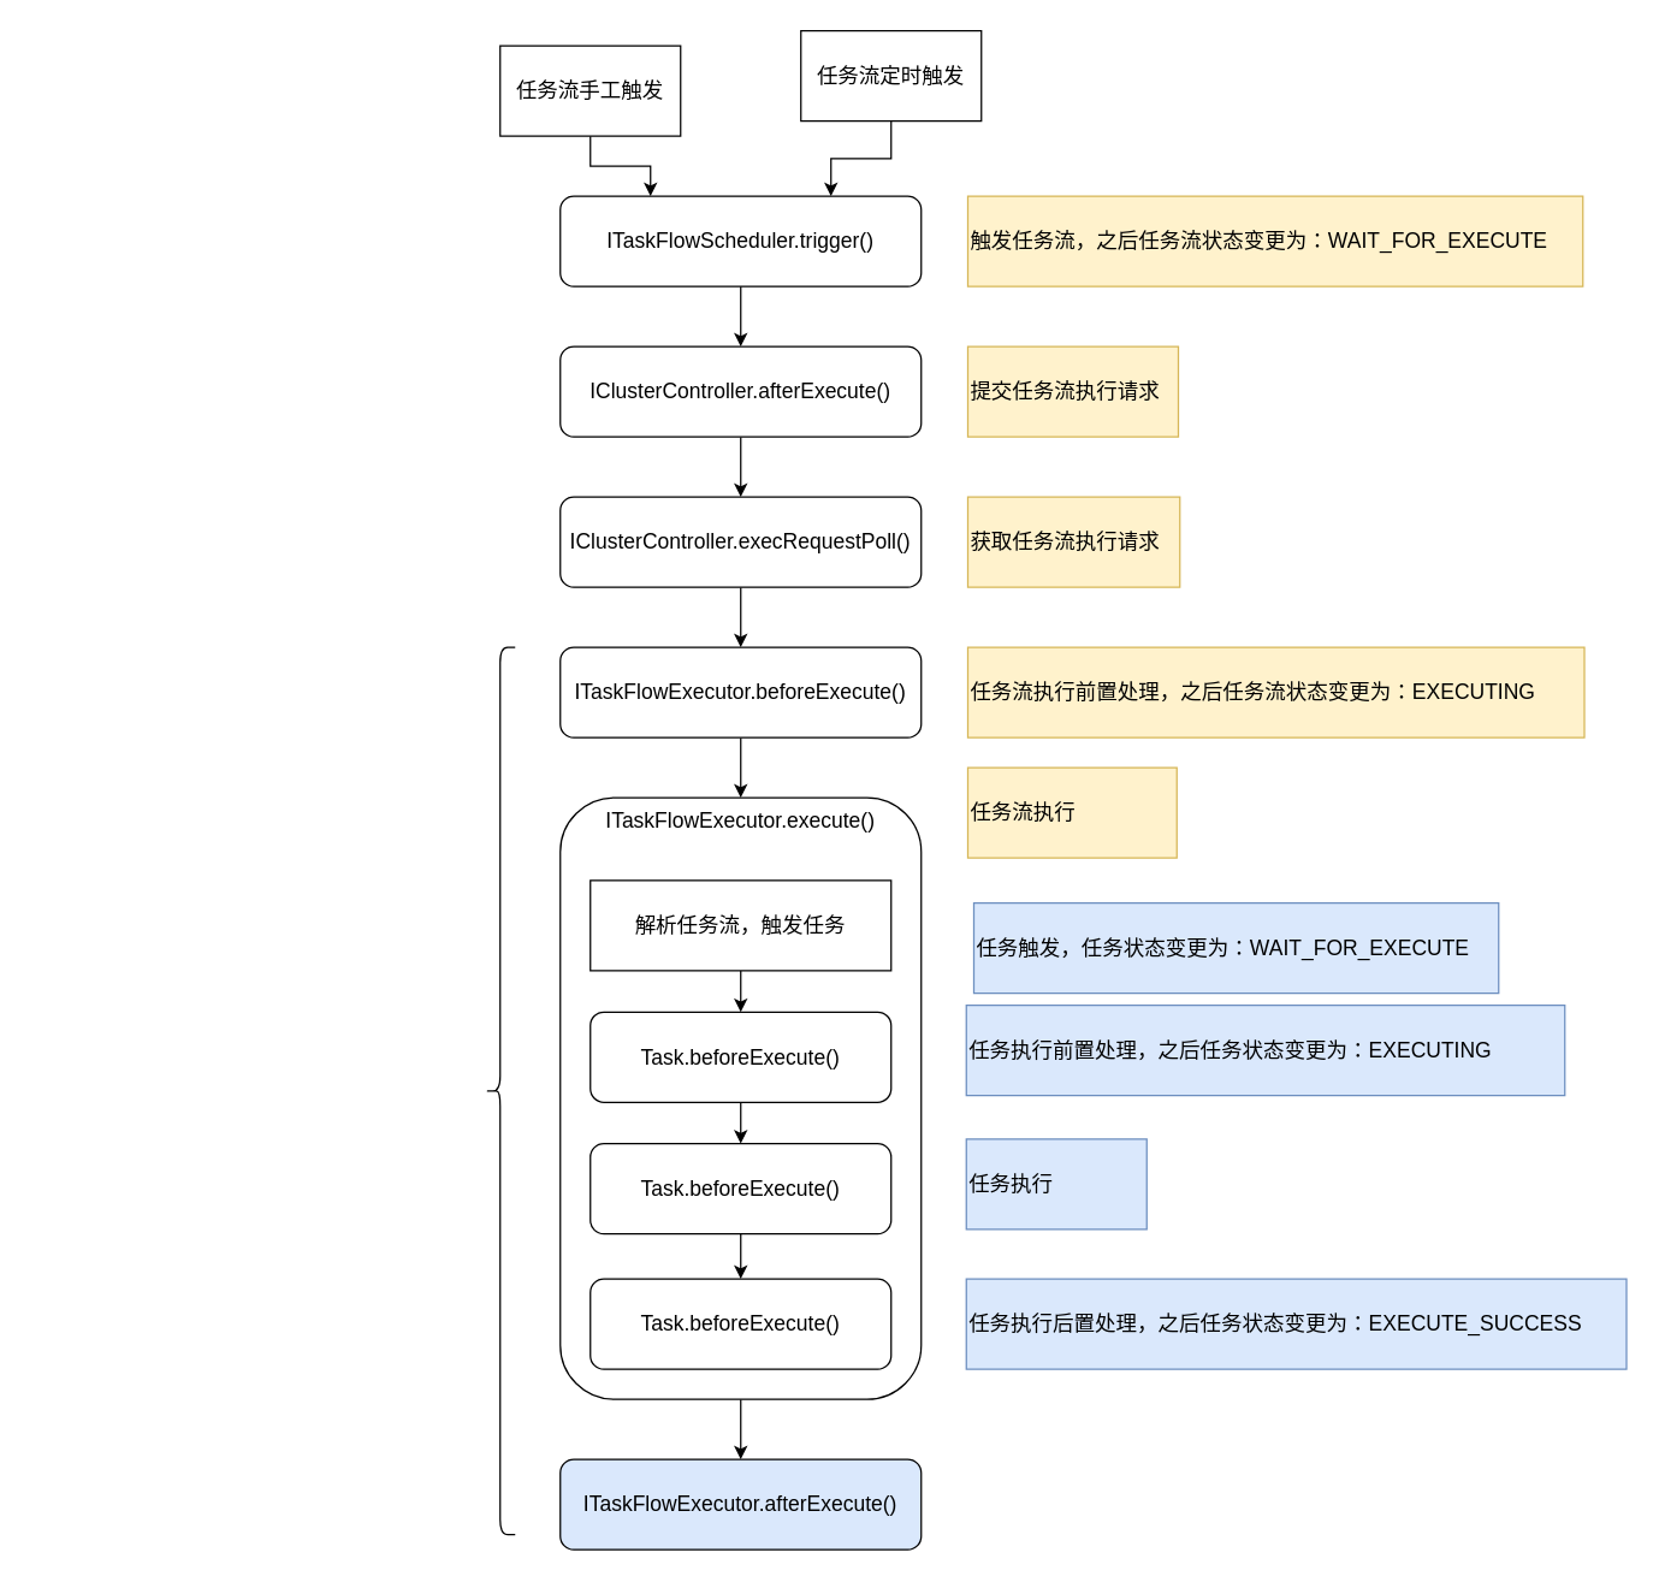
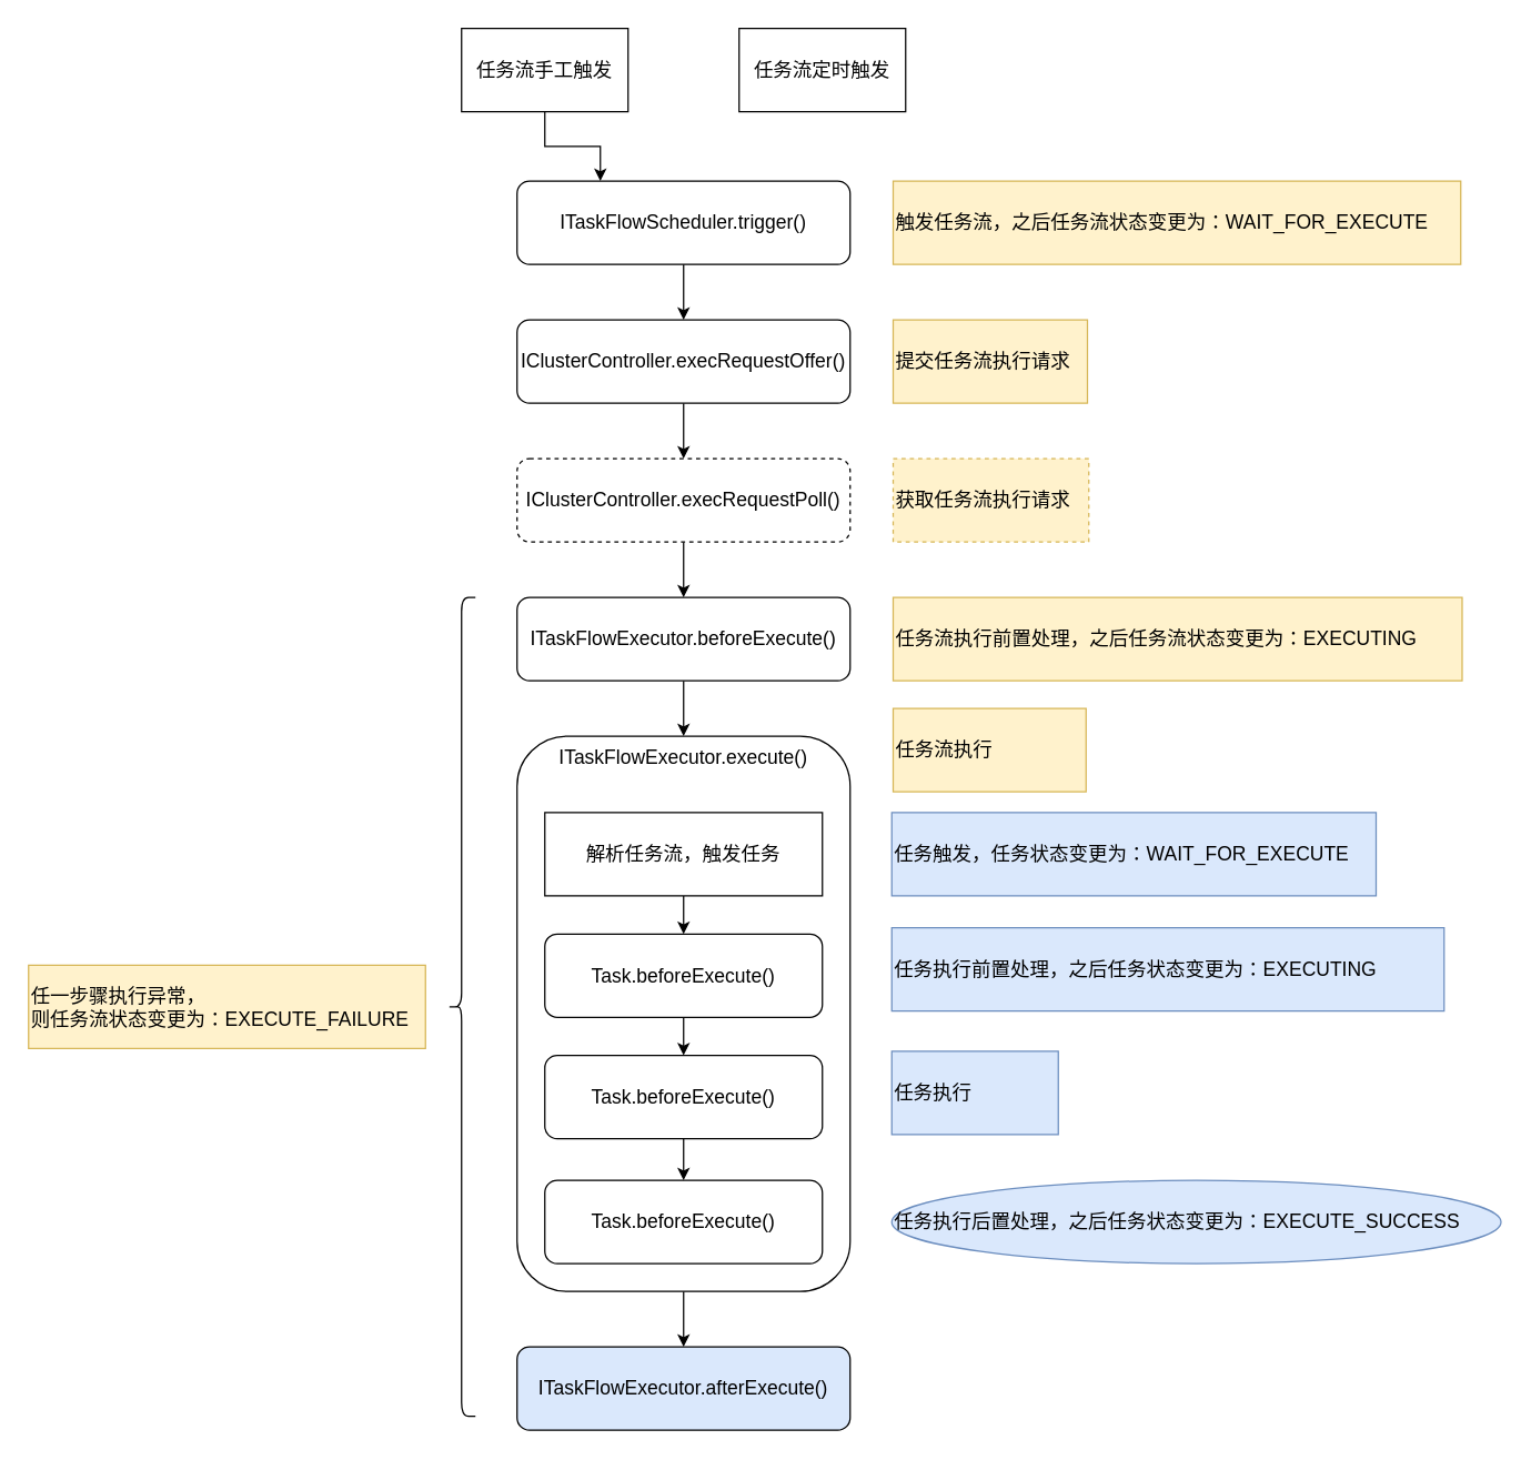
- <mxCell id="6" value="任务流手工触发" style="rounded=0;whiteSpace=wrap;html=1;fontSize=14;spacingRight=0;" parent="1" vertex="1"><mxGeometry x="332" y="30" width="120" height="60" as="geometry" /></mxCell>
+ <mxCell id="6" value="任务流手工触发" style="rounded=0;whiteSpace=wrap;html=1;fontSize=14;spacingRight=0;" parent="1" vertex="1"><mxGeometry x="332" y="20" width="120" height="60" as="geometry" /></mxCell>
- <mxCell id="3" style="edgeStyle=orthogonalEdgeStyle;rounded=0;orthogonalLoop=1;jettySize=auto;html=1;exitX=0.5;exitY=1;exitDx=0;exitDy=0;entryX=0.75;entryY=0;entryDx=0;entryDy=0;fontSize=14;spacingRight=0;" parent="1" source="4" target="2" edge="1"><mxGeometry relative="1" as="geometry" /></mxCell>
- <mxCell id="9" value="IClusterController.afterExecute()" style="rounded=1;whiteSpace=wrap;html=1;fontSize=14;spacingRight=0;" parent="1" vertex="1"><mxGeometry x="372" y="230" width="240" height="60" as="geometry" /></mxCell>
+ <mxCell id="9" value="IClusterController.execRequestOffer()" style="rounded=1;whiteSpace=wrap;html=1;fontSize=14;spacingRight=0;" parent="1" vertex="1"><mxGeometry x="372" y="230" width="240" height="60" as="geometry" /></mxCell>
- <mxCell id="11" value="IClusterController.execRequestPoll()" style="rounded=1;whiteSpace=wrap;html=1;fontSize=14;spacingRight=0;" parent="1" vertex="1"><mxGeometry x="372" y="330" width="240" height="60" as="geometry" /></mxCell>
+ <mxCell id="11" value="IClusterController.execRequestPoll()" style="rounded=1;whiteSpace=wrap;html=1;fontSize=14;spacingRight=0;dashed=1;" parent="1" vertex="1"><mxGeometry x="372" y="330" width="240" height="60" as="geometry" /></mxCell>
- <mxCell id="18" value="获取任务流执行请求" style="rounded=0;whiteSpace=wrap;html=1;fillColor=#fff2cc;strokeColor=#d6b656;fontSize=14;spacingRight=0;align=left;" parent="1" vertex="1"><mxGeometry x="643" y="330" width="141" height="60" as="geometry" /></mxCell>
+ <mxCell id="18" value="获取任务流执行请求" style="rounded=0;whiteSpace=wrap;html=1;fillColor=#fff2cc;strokeColor=#d6b656;fontSize=14;spacingRight=0;align=left;dashed=1;" parent="1" vertex="1"><mxGeometry x="643" y="330" width="141" height="60" as="geometry" /></mxCell>
- <mxCell id="24" value="任务触发，任务状态变更为：WAIT_FOR_EXECUTE" style="rounded=0;whiteSpace=wrap;html=1;fillColor=#dae8fc;strokeColor=#6c8ebf;fontSize=14;spacingRight=0;align=left;" parent="1" vertex="1"><mxGeometry x="647" y="600" width="349" height="60" as="geometry" /></mxCell>
+ <mxCell id="24" value="任务触发，任务状态变更为：WAIT_FOR_EXECUTE" style="rounded=0;whiteSpace=wrap;html=1;fillColor=#dae8fc;strokeColor=#6c8ebf;fontSize=14;spacingRight=0;align=left;" parent="1" vertex="1"><mxGeometry x="642" y="585" width="349" height="60" as="geometry" /></mxCell>
+ <mxCell id="23" value="任一步骤执行异常，&lt;br&gt;则任务流状态变更为：EXECUTE_FAILURE" style="rounded=0;whiteSpace=wrap;html=1;fillColor=#fff2cc;strokeColor=#d6b656;fontSize=14;spacingRight=0;align=left;" parent="1" vertex="1"><mxGeometry x="20" y="695" width="286" height="60" as="geometry" /></mxCell>
- <mxCell id="32" value="任务执行后置处理，之后任务状态变更为：EXECUTE_SUCCESS" style="rounded=0;whiteSpace=wrap;html=1;fillColor=#dae8fc;strokeColor=#6c8ebf;fontSize=14;spacingRight=0;align=left;" parent="1" vertex="1"><mxGeometry x="642" y="850" width="439" height="60" as="geometry" /></mxCell>
+ <mxCell id="32" value="任务执行后置处理，之后任务状态变更为：EXECUTE_SUCCESS" style="ellipse;whiteSpace=wrap;html=1;fillColor=#dae8fc;strokeColor=#6c8ebf;fontSize=14;spacingRight=0;align=left;" parent="1" vertex="1"><mxGeometry x="642" y="850" width="439" height="60" as="geometry" /></mxCell>
